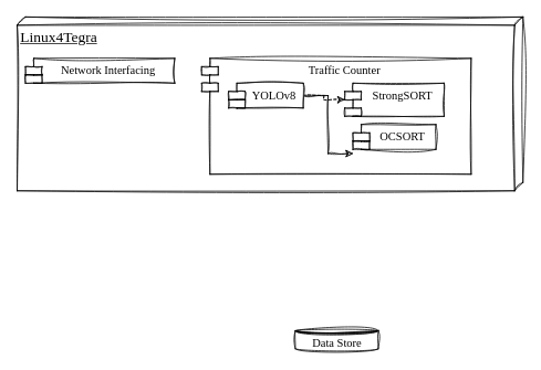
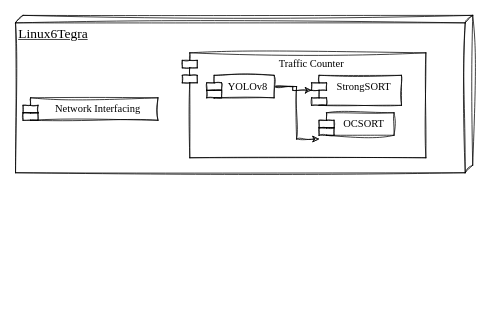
- <mxCell id="2" value="&lt;font style=&quot;font-size: 18px;&quot;&gt;Linux4Tegra&lt;/font&gt;" style="verticalAlign=top;align=left;spacingTop=8;spacingLeft=2;spacingRight=12;shape=cube;size=10;direction=south;fontStyle=4;html=1;sketch=1;hachureGap=4;jiggle=2;curveFitting=1;fontFamily=Architects Daughter;fontSource=https%3A%2F%2Ffonts.googleapis.com%2Fcss%3Ffamily%3DArchitects%2BDaughter;fontSize=14;" vertex="1" parent="1"><mxGeometry x="20" y="20" width="610" height="210" as="geometry" /></mxCell>
+ <mxCell id="2" value="&lt;font style=&quot;font-size: 18px;&quot;&gt;Linux6Tegra&lt;/font&gt;" style="verticalAlign=top;align=left;spacingTop=8;spacingLeft=2;spacingRight=12;shape=cube;size=10;direction=south;fontStyle=4;html=1;sketch=1;hachureGap=4;jiggle=2;curveFitting=1;fontFamily=Architects Daughter;fontSource=https%3A%2F%2Ffonts.googleapis.com%2Fcss%3Ffamily%3DArchitects%2BDaughter;fontSize=14;" vertex="1" parent="1"><mxGeometry x="20" y="20" width="610" height="210" as="geometry" /></mxCell>
- <mxCell id="3" value="Network Interfacing" style="shape=module;align=left;spacingLeft=20;align=center;verticalAlign=top;sketch=1;hachureGap=4;jiggle=2;curveFitting=1;fontFamily=Architects Daughter;fontSource=https%3A%2F%2Ffonts.googleapis.com%2Fcss%3Ffamily%3DArchitects%2BDaughter;fontSize=14;" vertex="1" parent="1"><mxGeometry x="30" y="70" width="180" height="30" as="geometry" /></mxCell>
+ <mxCell id="3" value="Network Interfacing" style="shape=module;align=left;spacingLeft=20;align=center;verticalAlign=top;sketch=1;hachureGap=4;jiggle=2;curveFitting=1;fontFamily=Architects Daughter;fontSource=https%3A%2F%2Ffonts.googleapis.com%2Fcss%3Ffamily%3DArchitects%2BDaughter;fontSize=14;" vertex="1" parent="1"><mxGeometry x="30" y="130" width="180" height="30" as="geometry" /></mxCell>
- <mxCell id="5" style="edgeStyle=orthogonalEdgeStyle;rounded=0;sketch=1;hachureGap=4;jiggle=2;curveFitting=1;orthogonalLoop=1;jettySize=auto;html=1;fontFamily=Architects Daughter;fontSource=https%3A%2F%2Ffonts.googleapis.com%2Fcss%3Ffamily%3DArchitects%2BDaughter;fontSize=14;dashed=1;" edge="1" parent="1" source="7" target="8"><mxGeometry relative="1" as="geometry" /></mxCell>
+ <mxCell id="5" style="edgeStyle=orthogonalEdgeStyle;rounded=0;sketch=1;hachureGap=4;jiggle=2;curveFitting=1;orthogonalLoop=1;jettySize=auto;html=1;fontFamily=Architects Daughter;fontSource=https%3A%2F%2Ffonts.googleapis.com%2Fcss%3Ffamily%3DArchitects%2BDaughter;fontSize=14;" edge="1" parent="1" source="7" target="8"><mxGeometry relative="1" as="geometry" /></mxCell>
- <mxCell id="10" value="Data Store" style="shape=datastore;whiteSpace=wrap;html=1;sketch=1;hachureGap=4;jiggle=2;curveFitting=1;fontFamily=Architects Daughter;fontSource=https%3A%2F%2Ffonts.googleapis.com%2Fcss%3Ffamily%3DArchitects%2BDaughter;fontSize=14;" vertex="1" parent="1"><mxGeometry x="355.5" y="395" width="100" height="30" as="geometry" /></mxCell>
